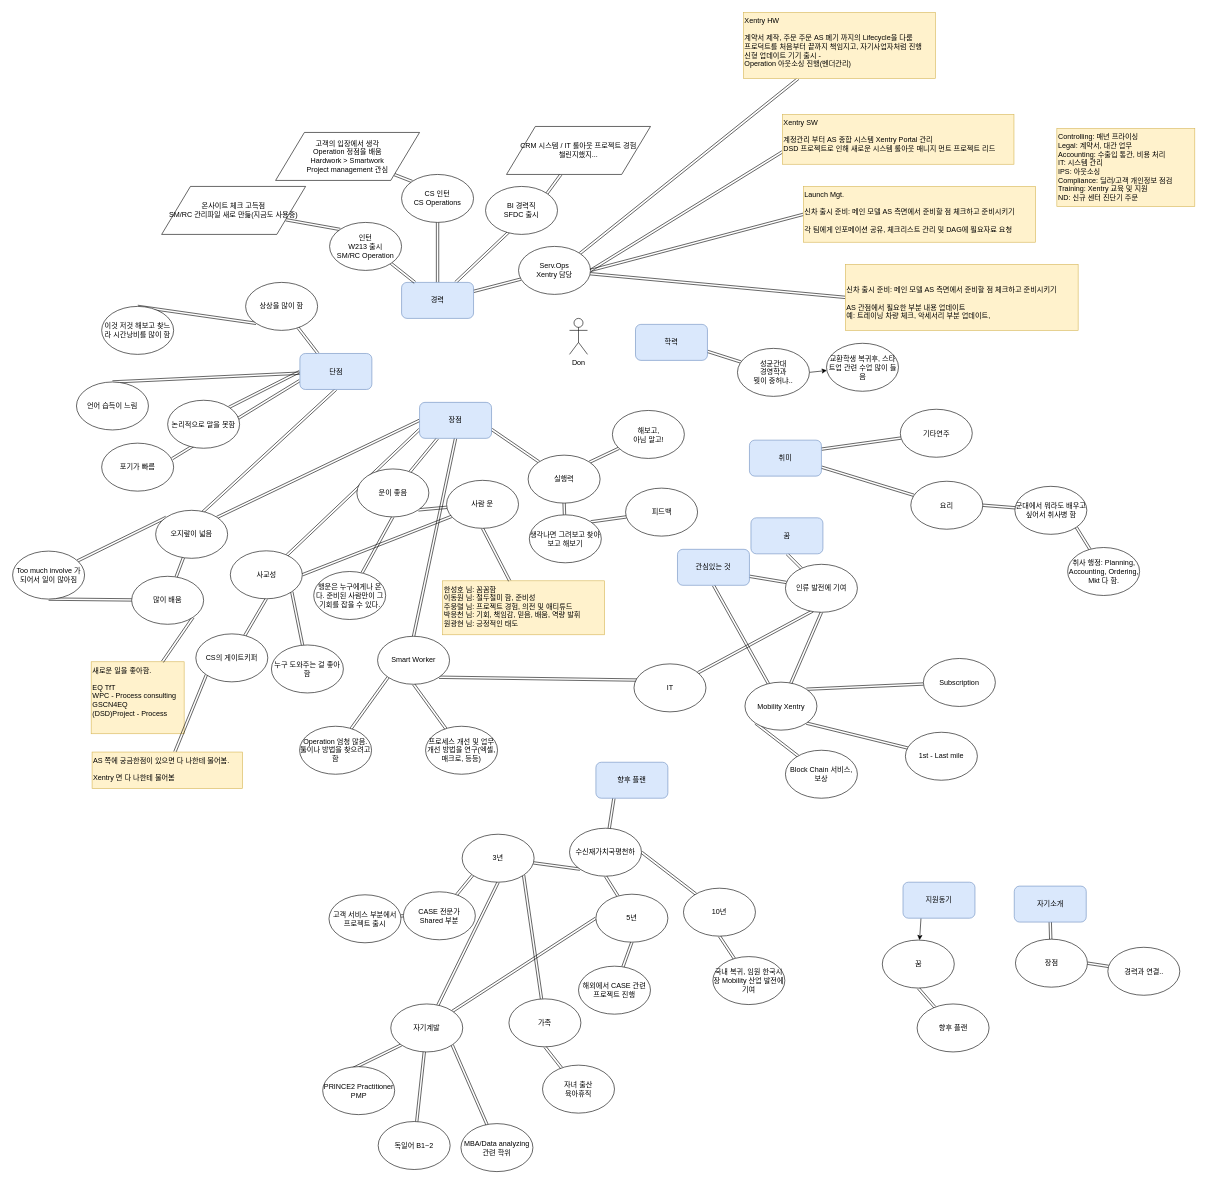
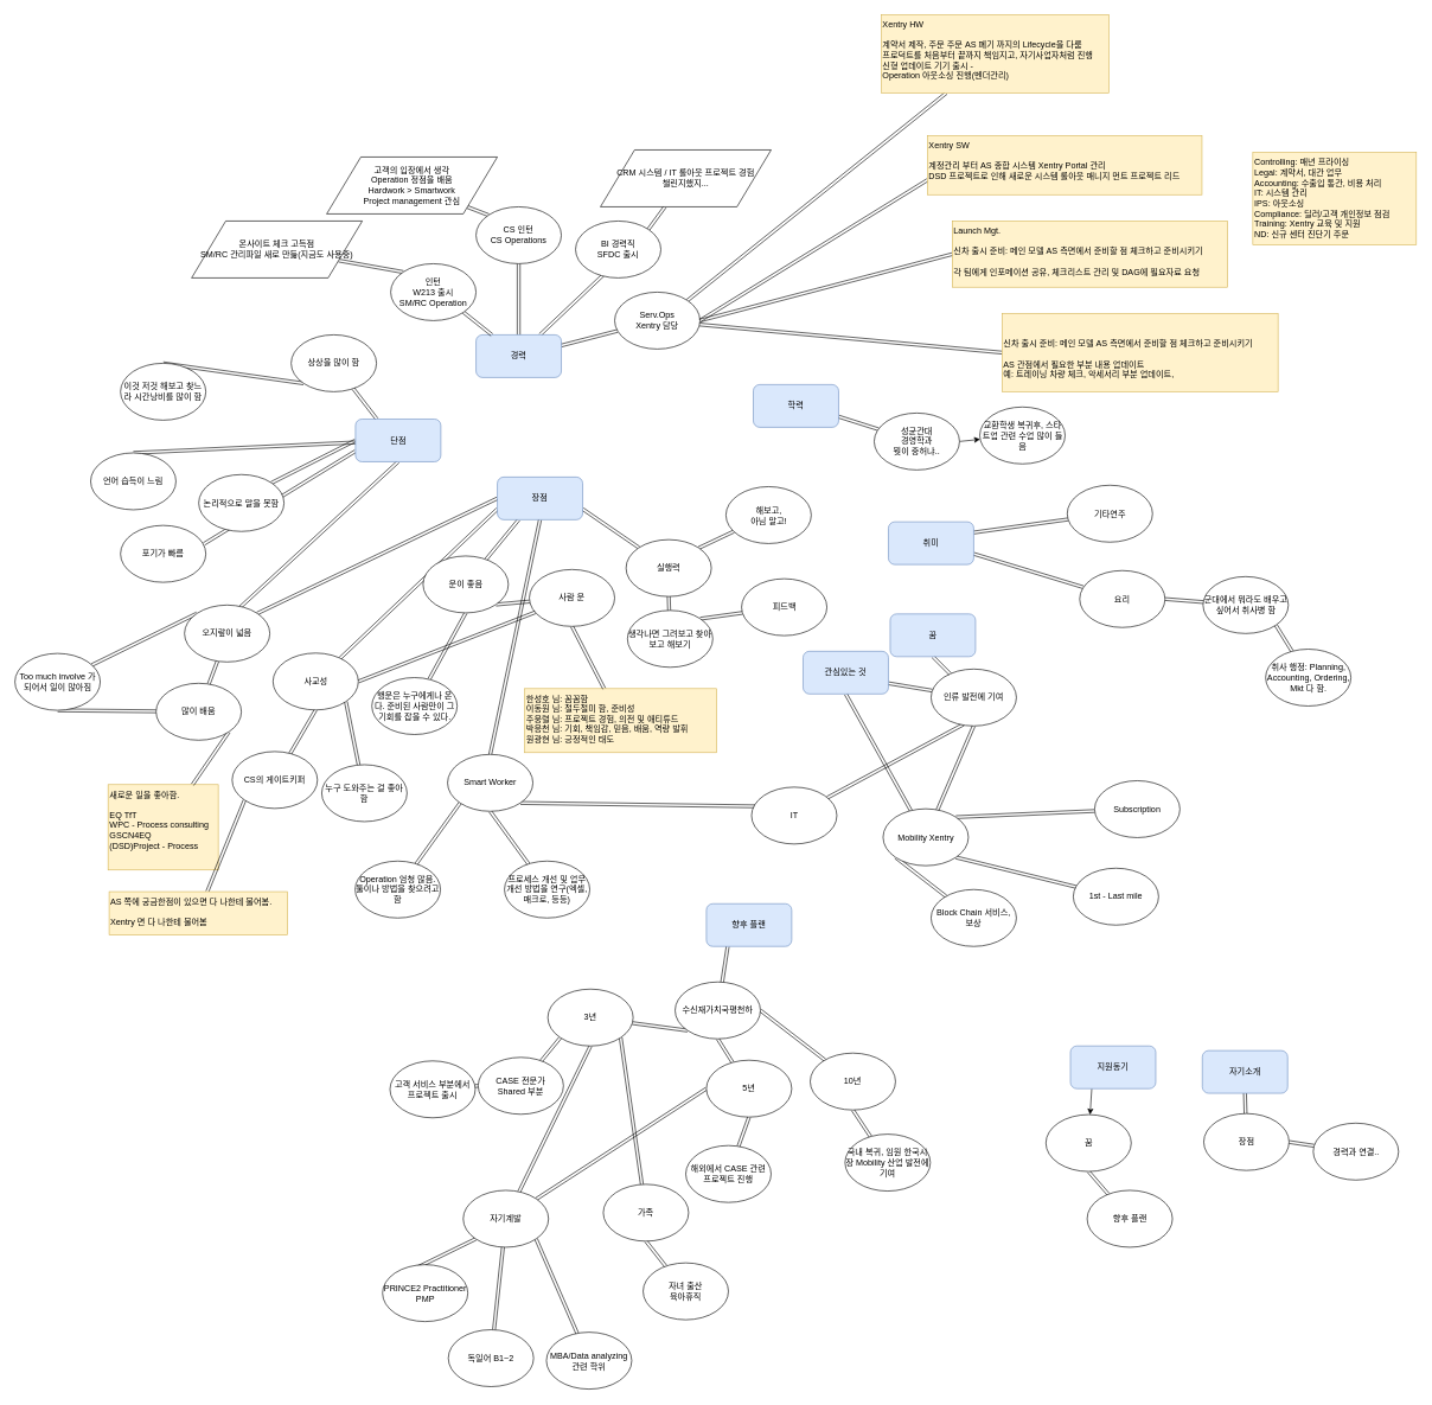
- <mxCell id="2" value="Don" style="shape=umlActor;verticalLabelPosition=bottom;labelBackgroundColor=#ffffff;verticalAlign=top;html=1;outlineConnect=0;" parent="1" vertex="1"><mxGeometry x="949" y="530" width="30" height="60" as="geometry" /></mxCell>
